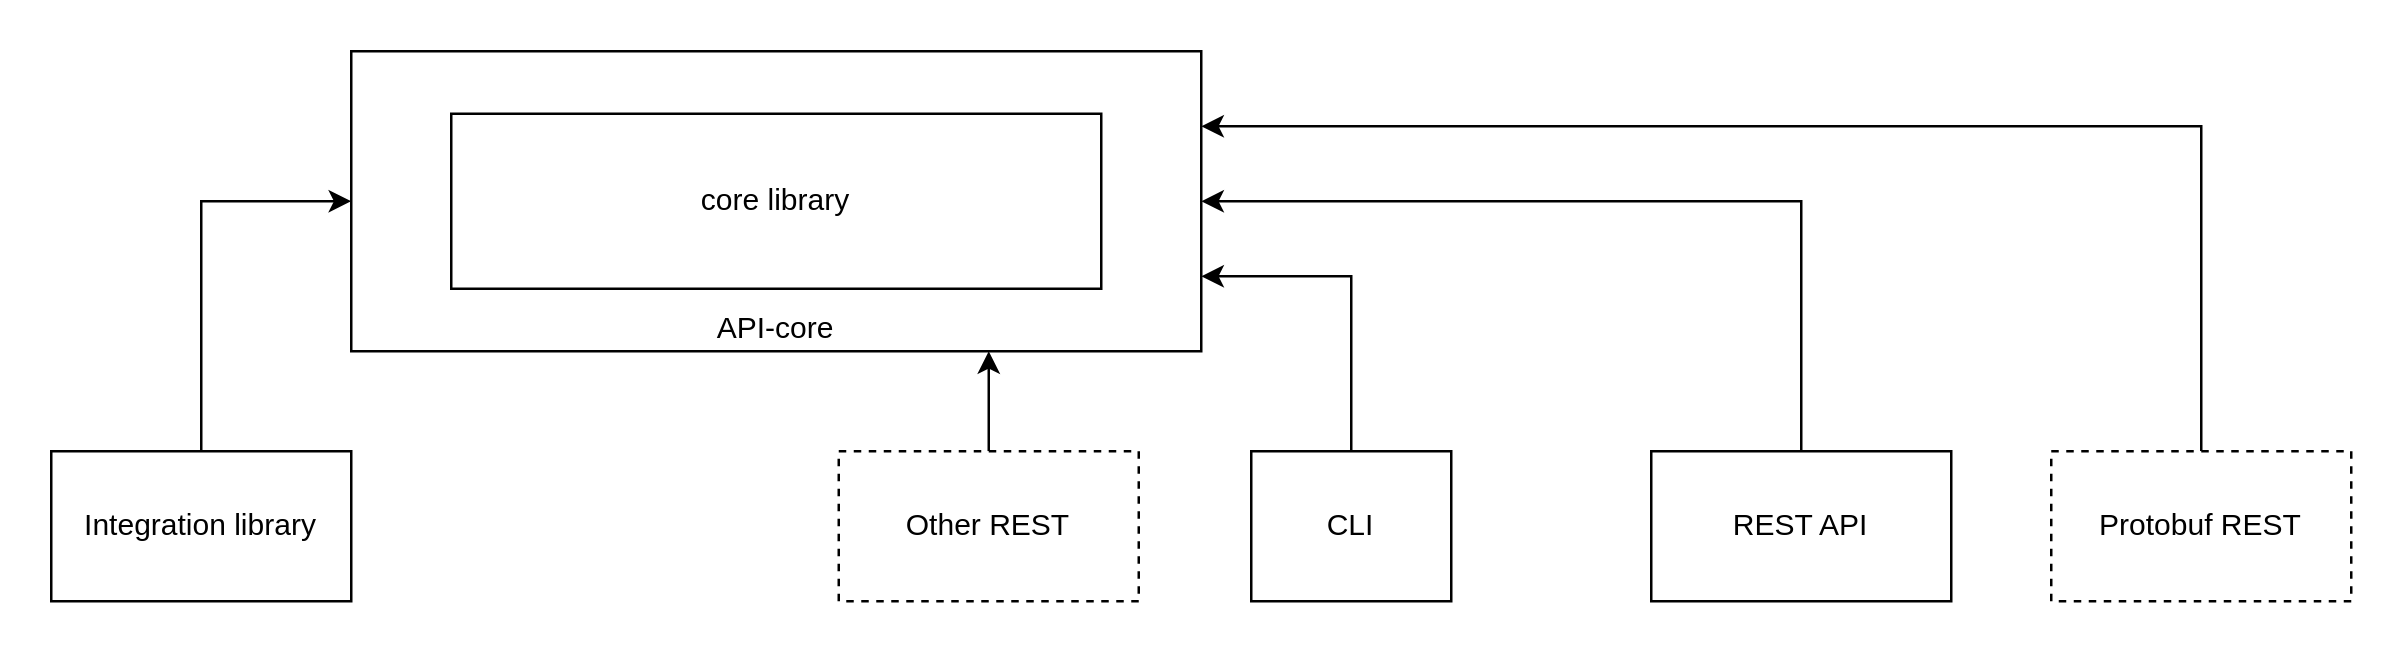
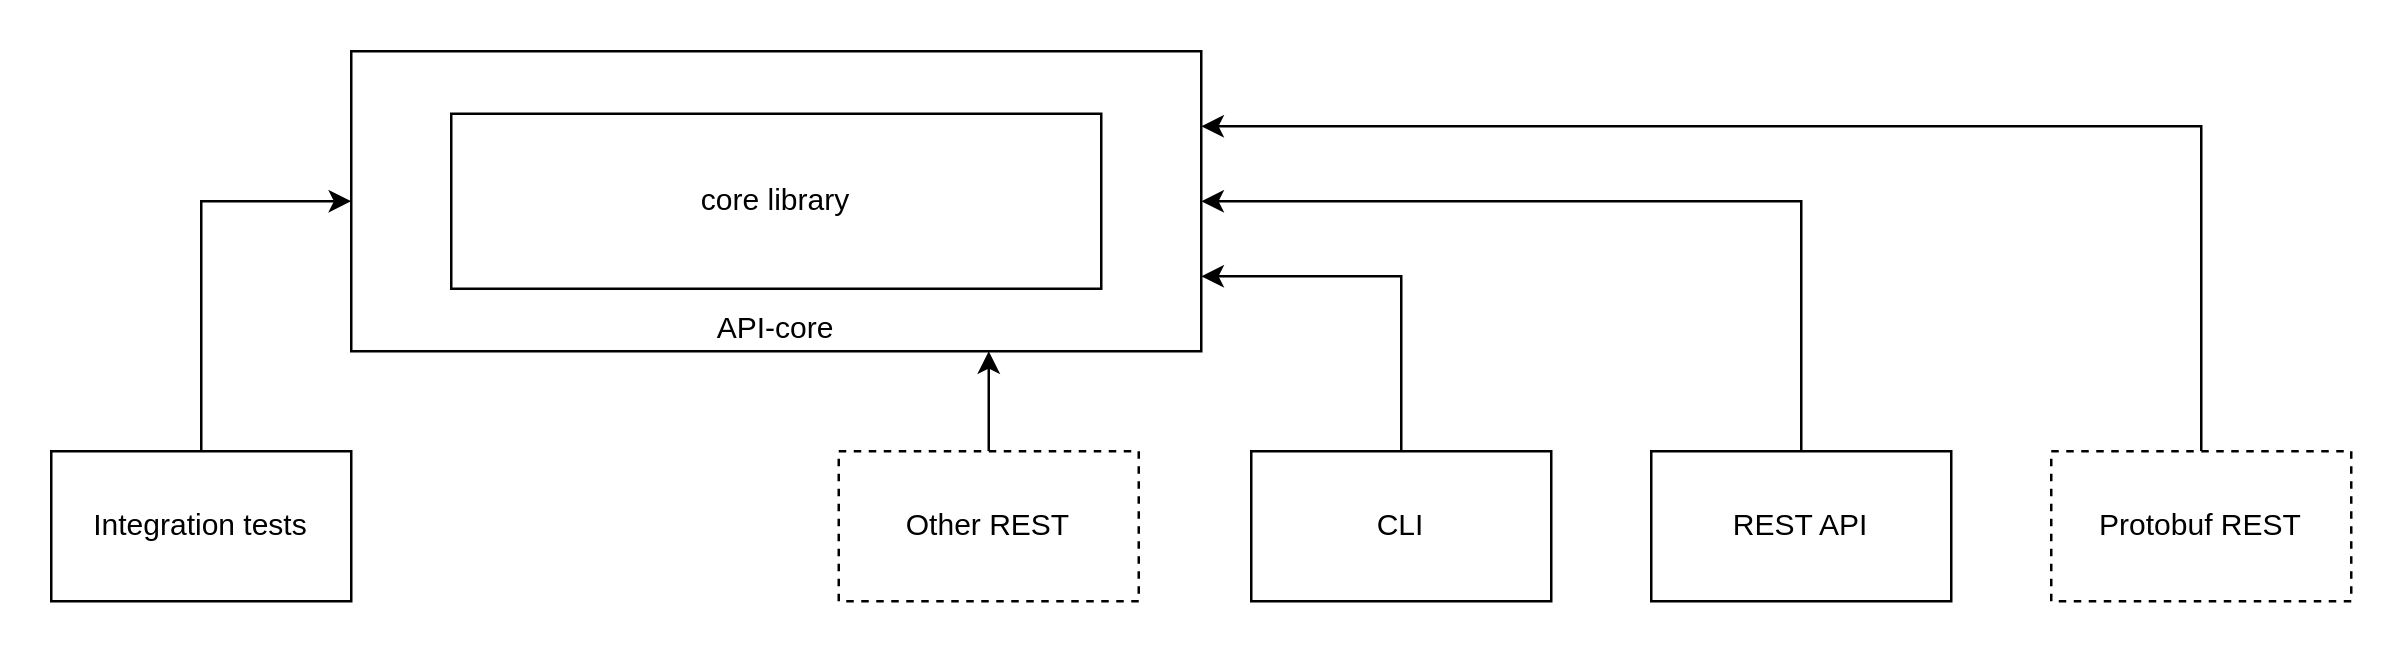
- <mxCell id="5" value="Integration library" style="rounded=0;whiteSpace=wrap;html=1;" vertex="1" parent="1"><mxGeometry x="20" y="180" width="120" height="60" as="geometry" /></mxCell>
+ <mxCell id="5" value="Integration tests" style="rounded=0;whiteSpace=wrap;html=1;" vertex="1" parent="1"><mxGeometry x="20" y="180" width="120" height="60" as="geometry" /></mxCell>
- <mxCell id="7" value="CLI" style="rounded=0;whiteSpace=wrap;html=1;" vertex="1" parent="1"><mxGeometry x="500" y="180" width="80" height="60" as="geometry" /></mxCell>
+ <mxCell id="7" value="CLI" style="rounded=0;whiteSpace=wrap;html=1;" vertex="1" parent="1"><mxGeometry x="500" y="180" width="120" height="60" as="geometry" /></mxCell>
